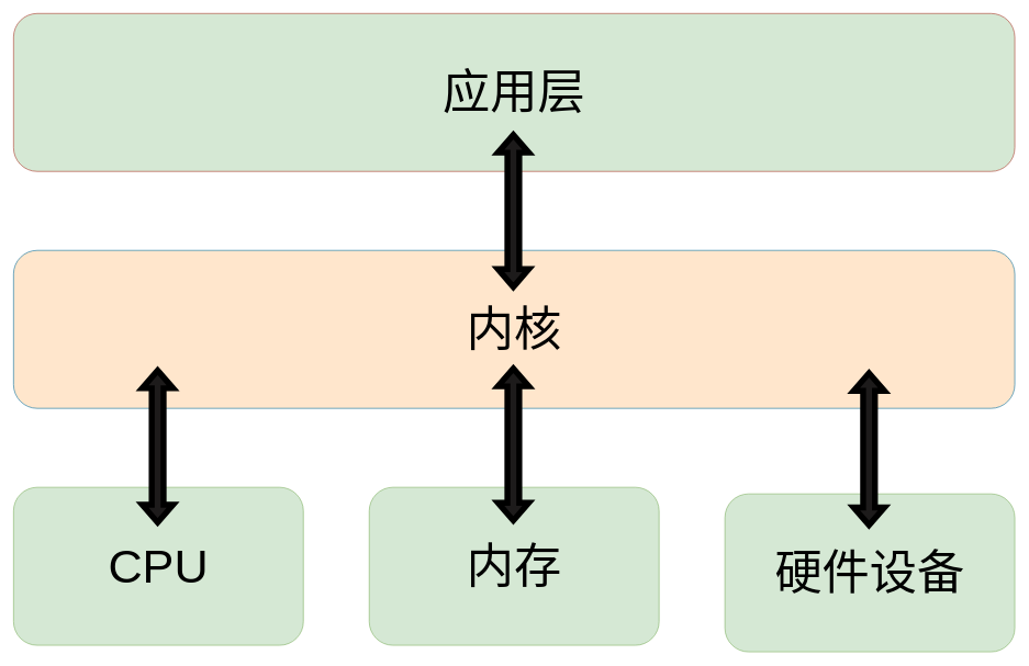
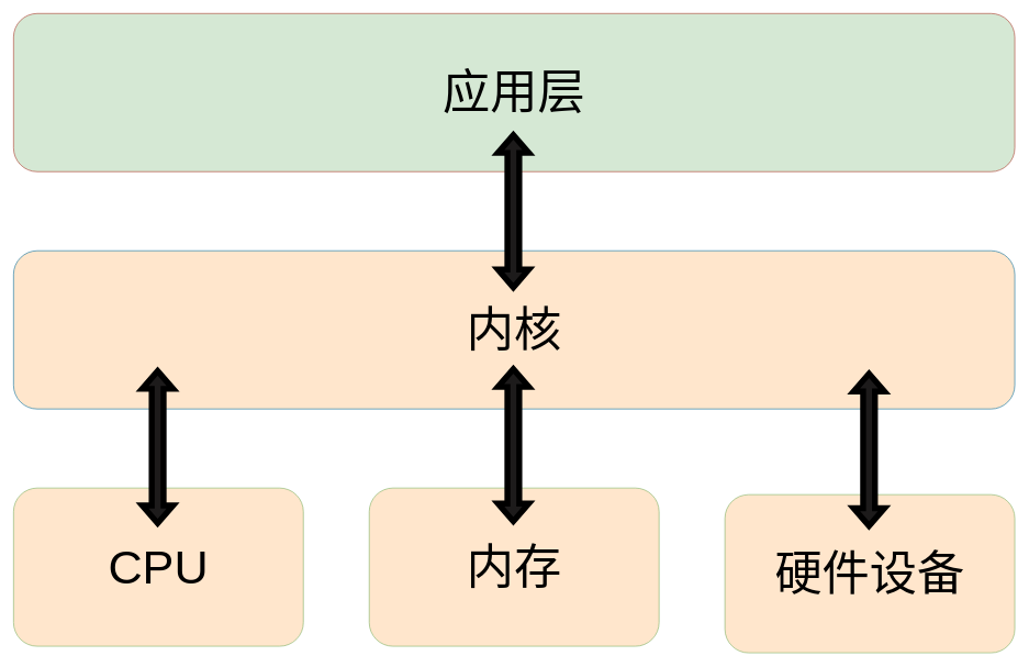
- <mxCell id="4" value="&lt;span style=&quot;font-size: 72px;&quot;&gt;CPU&lt;/span&gt;" style="rounded=1;whiteSpace=wrap;html=1;fillColor=#d5e8d4;strokeColor=#82b366;" vertex="1" parent="1"><mxGeometry x="20" y="740" width="440" height="240" as="geometry" /></mxCell>
+ <mxCell id="4" value="&lt;span style=&quot;font-size: 72px;&quot;&gt;CPU&lt;/span&gt;" style="rounded=1;whiteSpace=wrap;html=1;fillColor=#ffe6cc;strokeColor=#82b366;" vertex="1" parent="1"><mxGeometry x="20" y="740" width="440" height="240" as="geometry" /></mxCell>
- <mxCell id="6" value="&lt;span style=&quot;font-size: 72px;&quot;&gt;内存&lt;/span&gt;" style="rounded=1;whiteSpace=wrap;html=1;fillColor=#d5e8d4;strokeColor=#82b366;" vertex="1" parent="1"><mxGeometry x="560" y="740" width="440" height="240" as="geometry" /></mxCell>
+ <mxCell id="6" value="&lt;span style=&quot;font-size: 72px;&quot;&gt;内存&lt;/span&gt;" style="rounded=1;whiteSpace=wrap;html=1;fillColor=#ffe6cc;strokeColor=#82b366;" vertex="1" parent="1"><mxGeometry x="560" y="740" width="440" height="240" as="geometry" /></mxCell>
- <mxCell id="5" value="&lt;span style=&quot;font-size: 72px;&quot;&gt;硬件设备&lt;/span&gt;" style="rounded=1;whiteSpace=wrap;html=1;fillColor=#d5e8d4;strokeColor=#82b366;" vertex="1" parent="1"><mxGeometry x="1100" y="750" width="440" height="240" as="geometry" /></mxCell>
+ <mxCell id="5" value="&lt;span style=&quot;font-size: 72px;&quot;&gt;硬件设备&lt;/span&gt;" style="rounded=1;whiteSpace=wrap;html=1;fillColor=#ffe6cc;strokeColor=#82b366;" vertex="1" parent="1"><mxGeometry x="1100" y="750" width="440" height="240" as="geometry" /></mxCell>
